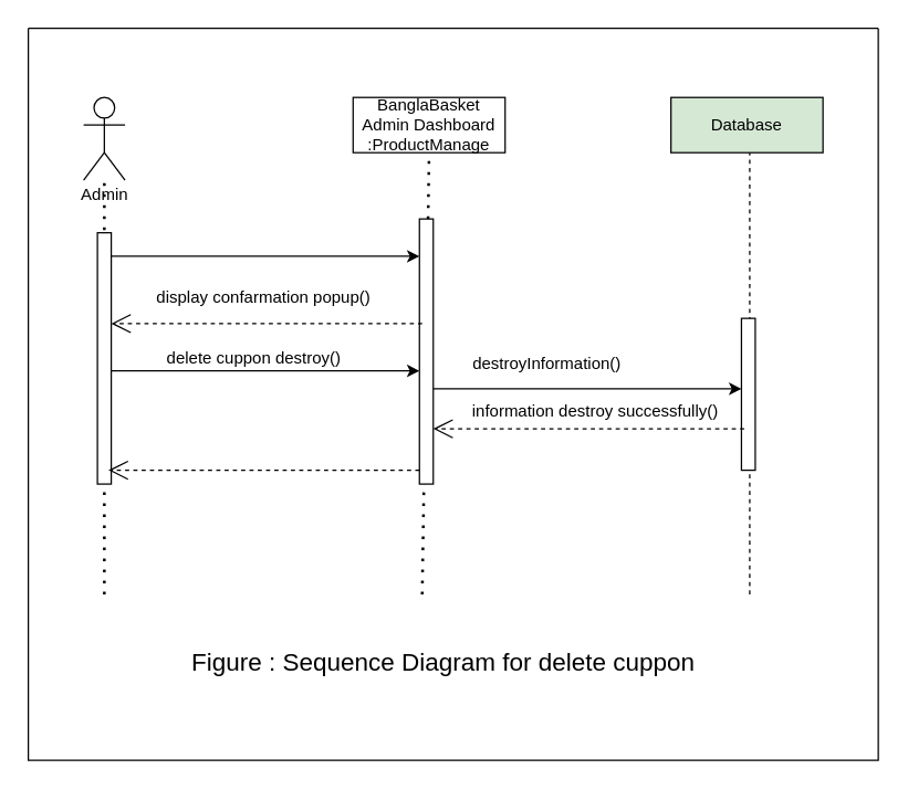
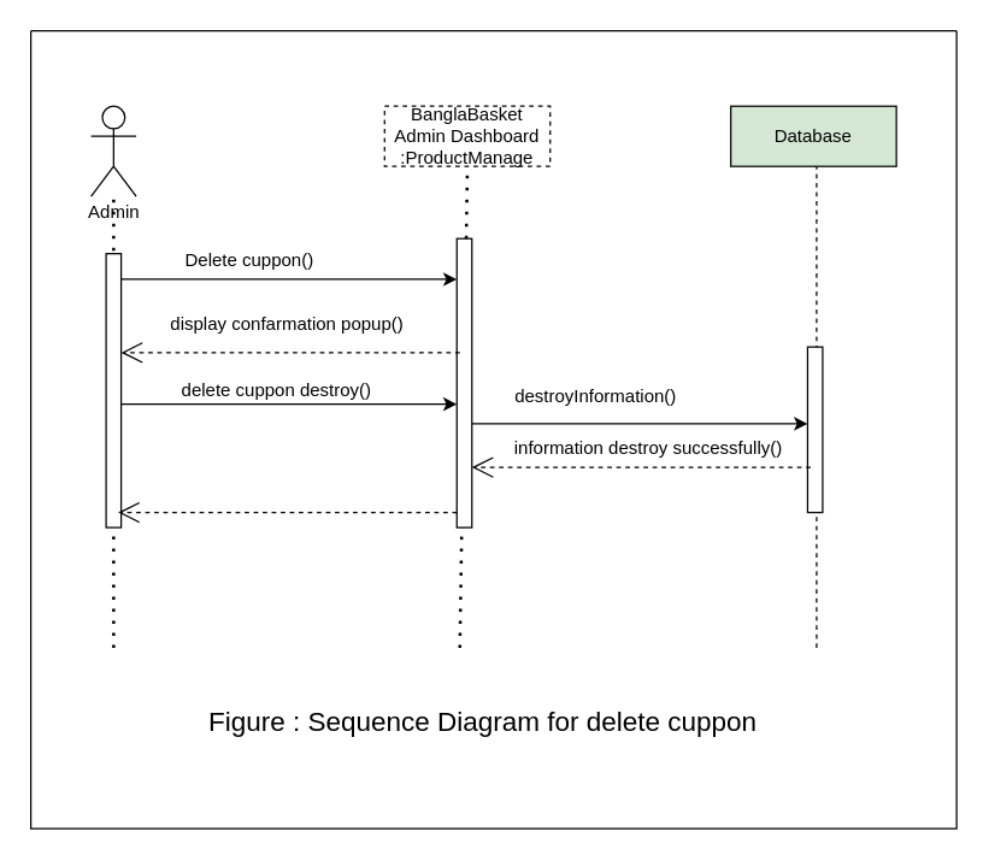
- <mxCell id="3" value="BanglaBasket Admin Dashboard&lt;br&gt;:ProductManage" style="html=1;whiteSpace=wrap;" parent="1" vertex="1"><mxGeometry x="255" y="70" width="110" height="40" as="geometry" /></mxCell>
+ <mxCell id="3" value="BanglaBasket Admin Dashboard&lt;br&gt;:ProductManage" style="html=1;whiteSpace=wrap;dashed=1;" parent="1" vertex="1"><mxGeometry x="255" y="70" width="110" height="40" as="geometry" /></mxCell>
+ <mxCell id="15" value="Delete cuppon()" style="text;html=1;align=center;verticalAlign=middle;resizable=0;points=[];autosize=1;strokeColor=none;fillColor=none;" parent="1" vertex="1"><mxGeometry x="110" y="158" width="110" height="30" as="geometry" /></mxCell>
